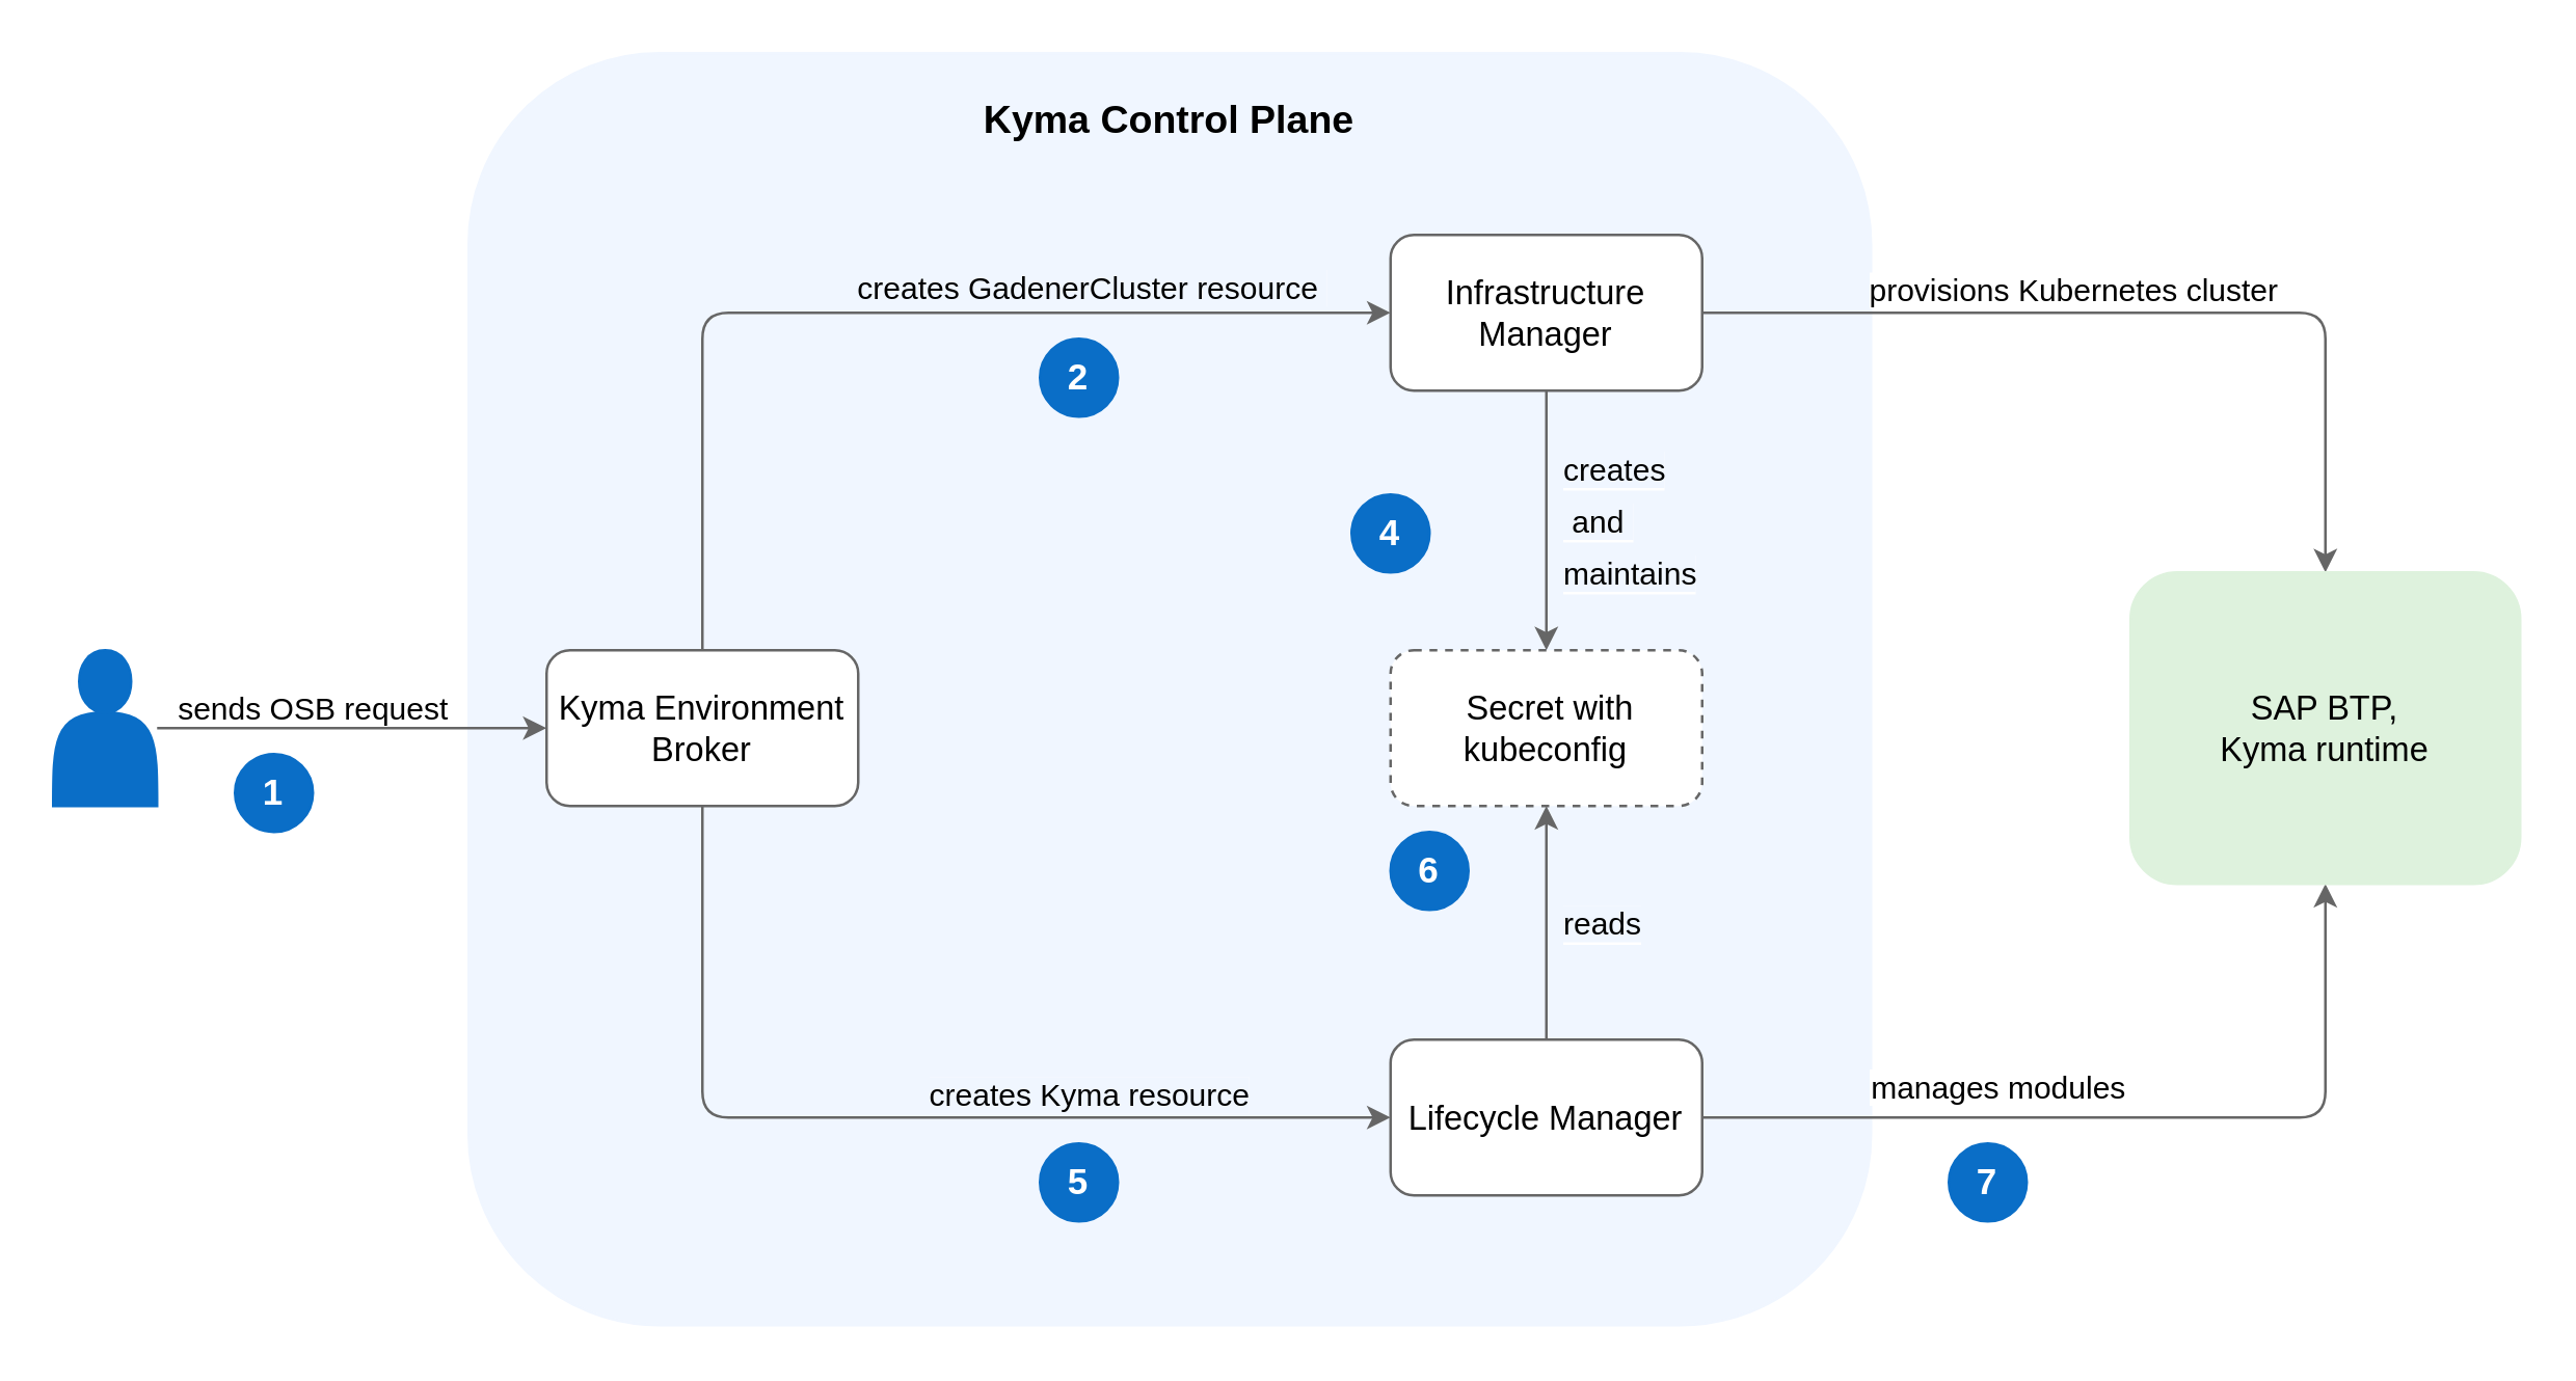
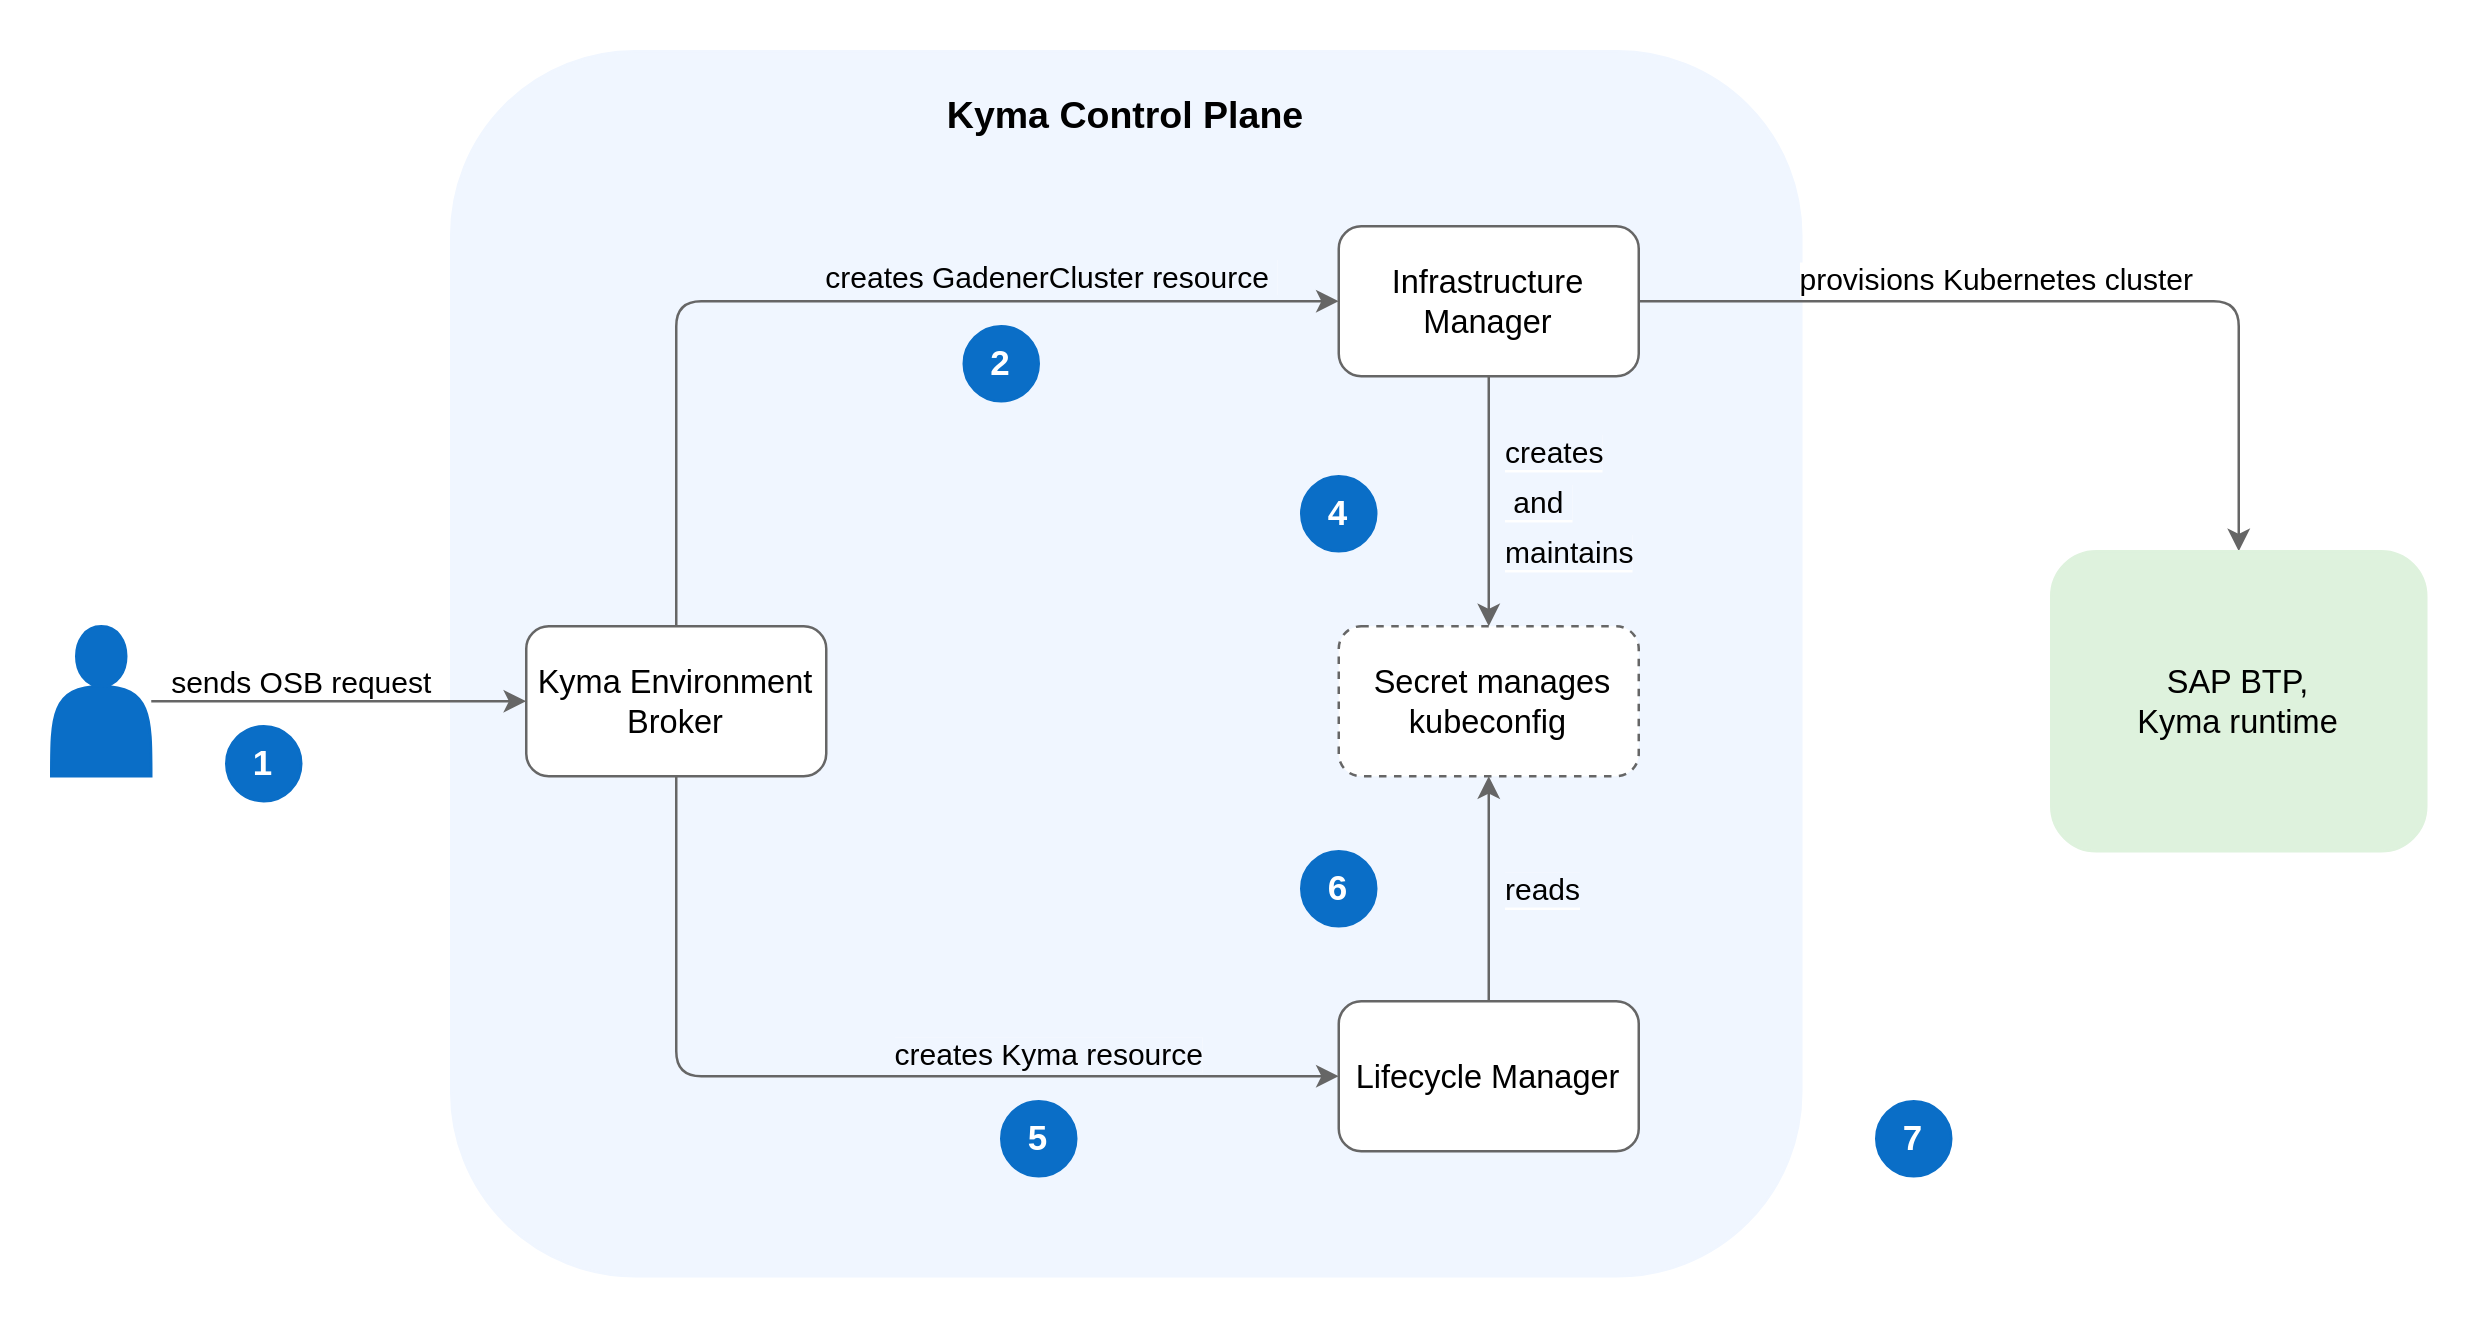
- <mxCell id="26" value="&lt;font color=&quot;#ffffff&quot; size=&quot;1&quot;&gt;&lt;b style=&quot;font-size: 14px;&quot;&gt;2&lt;/b&gt;&lt;/font&gt;" style="ellipse;whiteSpace=wrap;html=1;fontSize=12;fillColor=#0a6ec7;strokeColor=#0a6ec7;" parent="1" vertex="1"><mxGeometry x="400" y="130" width="30" height="30" as="geometry" /></mxCell>
+ <mxCell id="26" value="&lt;font color=&quot;#ffffff&quot; size=&quot;1&quot;&gt;&lt;b style=&quot;font-size: 14px;&quot;&gt;2&lt;/b&gt;&lt;/font&gt;" style="ellipse;whiteSpace=wrap;html=1;fontSize=12;fillColor=#0a6ec7;strokeColor=#0a6ec7;" parent="1" vertex="1"><mxGeometry x="385" y="130" width="30" height="30" as="geometry" /></mxCell>
- <mxCell id="29" value="&lt;span style=&quot;font-size: 13px;&quot;&gt;&amp;nbsp;Secret with kubeconfig&lt;/span&gt;" style="rounded=1;whiteSpace=wrap;html=1;strokeColor=#666666;dashed=1;" parent="1" vertex="1"><mxGeometry x="535" y="250" width="120" height="60" as="geometry" /></mxCell>
+ <mxCell id="29" value="&lt;span style=&quot;font-size: 13px;&quot;&gt;&amp;nbsp;Secret manages kubeconfig&lt;/span&gt;" style="rounded=1;whiteSpace=wrap;html=1;strokeColor=#666666;dashed=1;" parent="1" vertex="1"><mxGeometry x="535" y="250" width="120" height="60" as="geometry" /></mxCell>
- <mxCell id="31" value="&lt;font color=&quot;#ffffff&quot; size=&quot;1&quot;&gt;&lt;b style=&quot;font-size: 14px;&quot;&gt;6&lt;/b&gt;&lt;/font&gt;" style="ellipse;whiteSpace=wrap;html=1;fontSize=12;fillColor=#0a6ec7;strokeColor=#0a6ec7;" parent="1" vertex="1"><mxGeometry x="535" y="320" width="30" height="30" as="geometry" /></mxCell>
+ <mxCell id="31" value="&lt;font color=&quot;#ffffff&quot; size=&quot;1&quot;&gt;&lt;b style=&quot;font-size: 14px;&quot;&gt;6&lt;/b&gt;&lt;/font&gt;" style="ellipse;whiteSpace=wrap;html=1;fontSize=12;fillColor=#0a6ec7;strokeColor=#0a6ec7;" parent="1" vertex="1"><mxGeometry x="520" y="340" width="30" height="30" as="geometry" /></mxCell>
- <mxCell id="16" style="edgeStyle=orthogonalEdgeStyle;rounded=1;orthogonalLoop=1;jettySize=auto;html=1;entryX=0.5;entryY=1;entryDx=0;entryDy=0;strokeColor=#666666;" parent="1" source="20" target="23" edge="1"><mxGeometry relative="1" as="geometry" /></mxCell>
- <mxCell id="17" value="&lt;font style=&quot;font-size: 12px;&quot;&gt;manages modules&lt;/font&gt;" style="edgeLabel;html=1;align=center;verticalAlign=bottom;resizable=0;points=[];fontSize=12;" parent="16" vertex="1" connectable="0"><mxGeometry x="-0.445" y="3" relative="1" as="geometry"><mxPoint x="21" as="offset" /></mxGeometry></mxCell>
